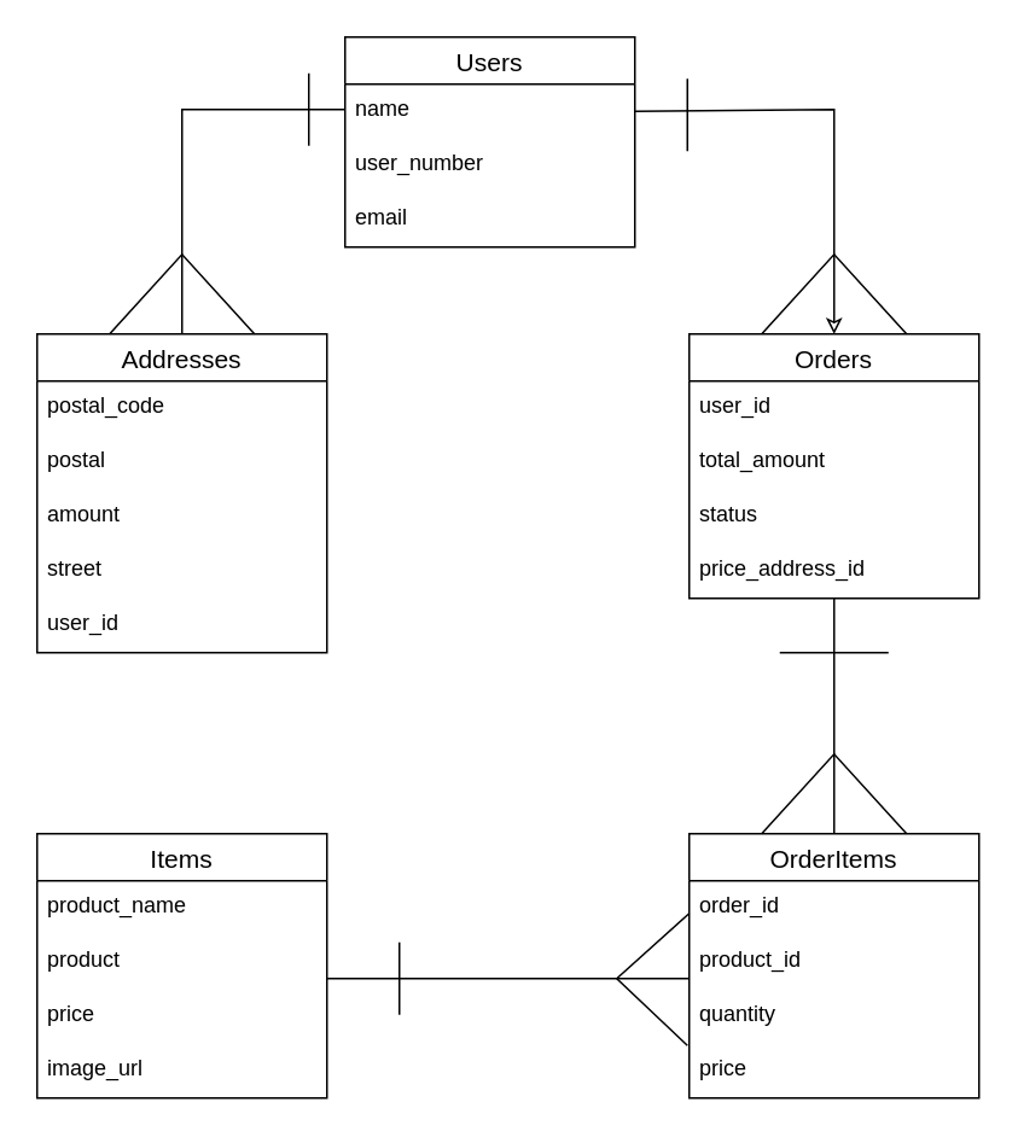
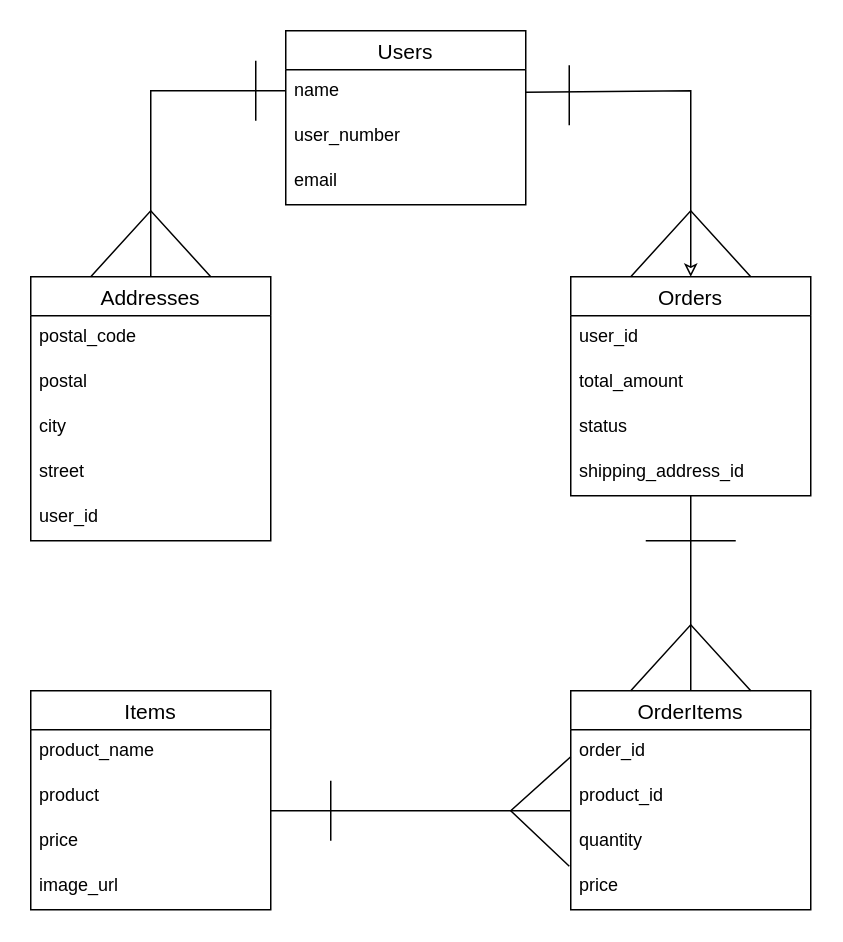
- <mxCell id="14" value="amount" style="text;strokeColor=none;fillColor=none;spacingLeft=4;spacingRight=4;overflow=hidden;rotatable=0;points=[[0,0.5],[1,0.5]];portConstraint=eastwest;fontSize=12;" parent="11" vertex="1"><mxGeometry y="86" width="160" height="30" as="geometry" /></mxCell>
+ <mxCell id="14" value="city" style="text;strokeColor=none;fillColor=none;spacingLeft=4;spacingRight=4;overflow=hidden;rotatable=0;points=[[0,0.5],[1,0.5]];portConstraint=eastwest;fontSize=12;" parent="11" vertex="1"><mxGeometry y="86" width="160" height="30" as="geometry" /></mxCell>
- <mxCell id="21" value="price_address_id" style="text;strokeColor=none;fillColor=none;spacingLeft=4;spacingRight=4;overflow=hidden;rotatable=0;points=[[0,0.5],[1,0.5]];portConstraint=eastwest;fontSize=12;" parent="17" vertex="1"><mxGeometry y="116" width="160" height="30" as="geometry" /></mxCell>
+ <mxCell id="21" value="shipping_address_id" style="text;strokeColor=none;fillColor=none;spacingLeft=4;spacingRight=4;overflow=hidden;rotatable=0;points=[[0,0.5],[1,0.5]];portConstraint=eastwest;fontSize=12;" parent="17" vertex="1"><mxGeometry y="116" width="160" height="30" as="geometry" /></mxCell>
